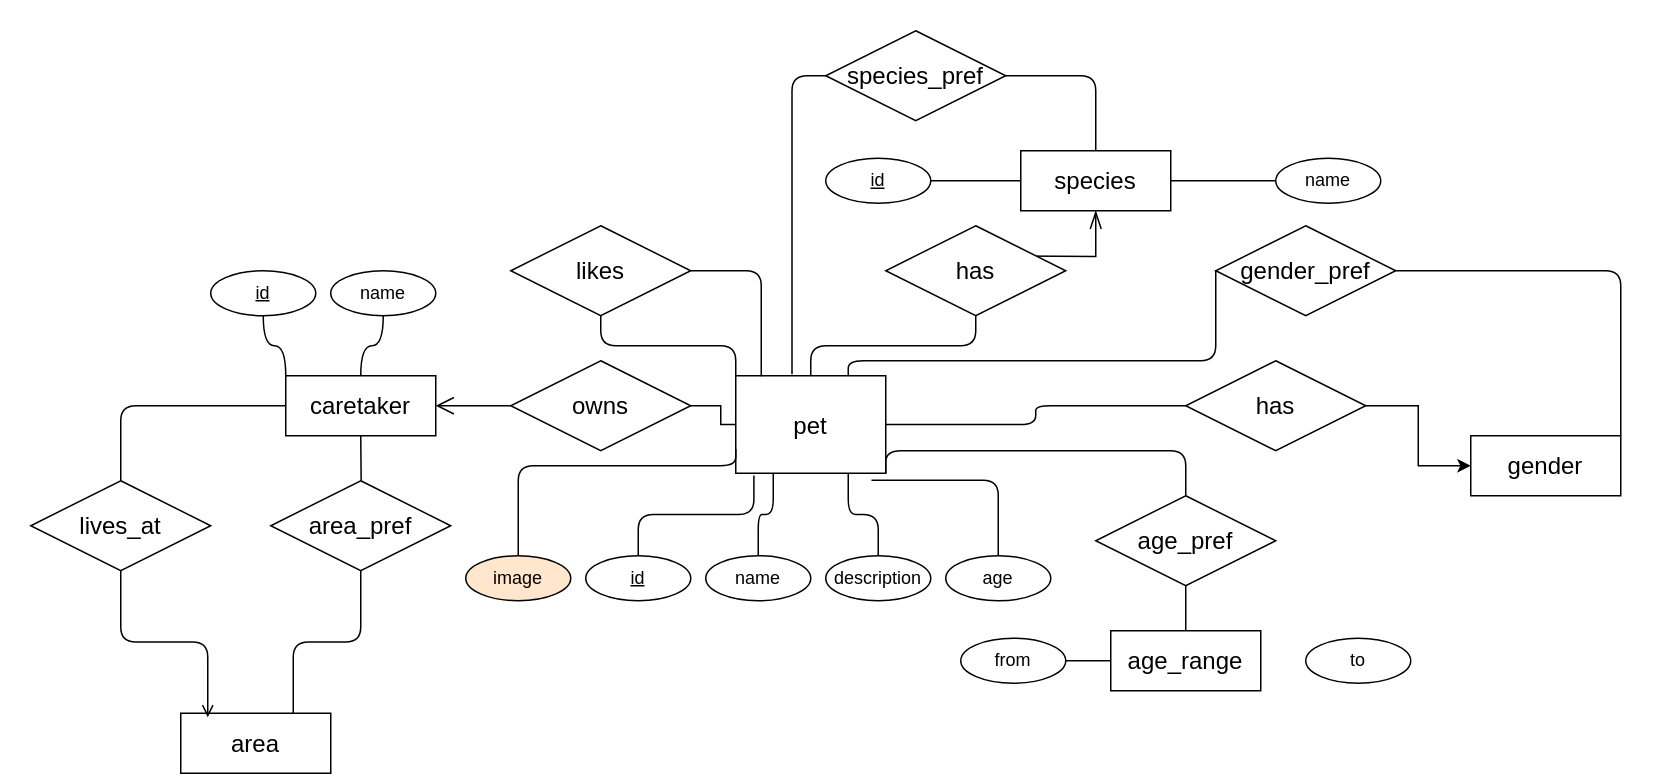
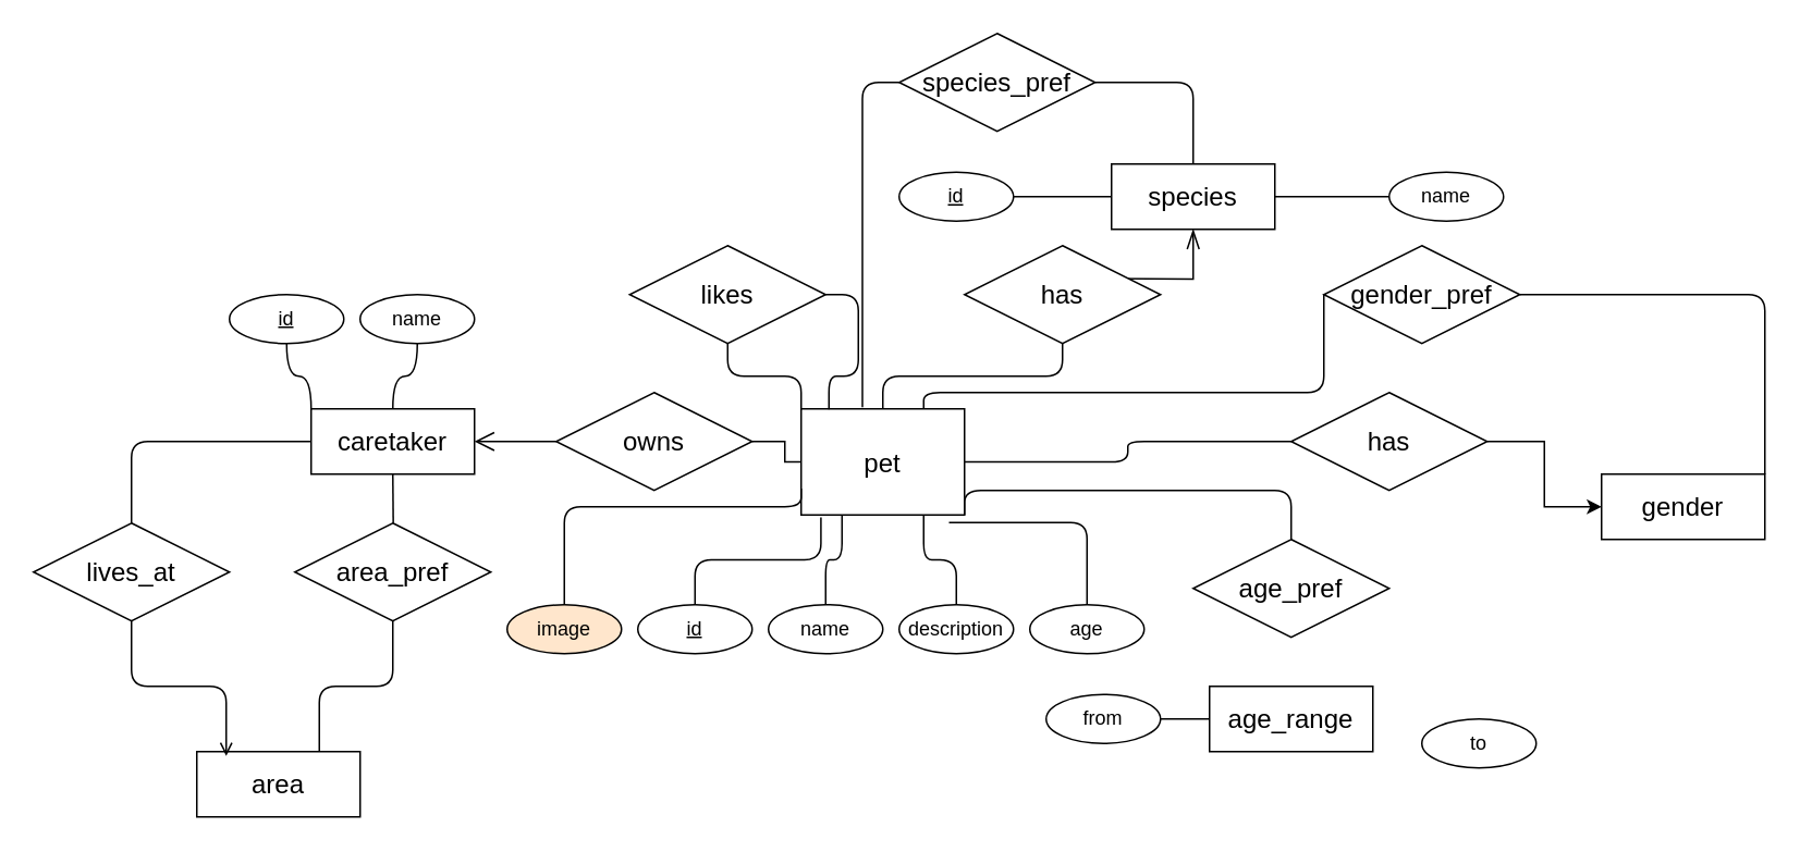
- <mxCell id="47" value="likes" style="shape=rhombus;perimeter=rhombusPerimeter;whiteSpace=wrap;html=1;align=center;fontSize=16;" vertex="1" parent="1"><mxGeometry x="340" y="150" width="120" height="60" as="geometry" /></mxCell>
+ <mxCell id="47" value="likes" style="shape=rhombus;perimeter=rhombusPerimeter;whiteSpace=wrap;html=1;align=center;fontSize=16;" vertex="1" parent="1"><mxGeometry x="385" y="150" width="120" height="60" as="geometry" /></mxCell>
- <mxCell id="44" style="edgeStyle=orthogonalEdgeStyle;rounded=1;orthogonalLoop=1;jettySize=auto;html=1;exitX=0.5;exitY=1;exitDx=0;exitDy=0;entryX=0.5;entryY=0;entryDx=0;entryDy=0;curved=0;endArrow=none;startFill=0;" edge="1" parent="1" source="45" target="43"><mxGeometry relative="1" as="geometry" /></mxCell>
- <mxCell id="53" value="to" style="ellipse;whiteSpace=wrap;html=1;align=center;" vertex="1" parent="1"><mxGeometry x="870" y="425" width="70" height="30" as="geometry" /></mxCell>
+ <mxCell id="53" value="to" style="ellipse;whiteSpace=wrap;html=1;align=center;" vertex="1" parent="1"><mxGeometry x="870" y="440" width="70" height="30" as="geometry" /></mxCell>
- <mxCell id="36" value="area" style="whiteSpace=wrap;html=1;align=center;fontSize=16;" vertex="1" parent="1"><mxGeometry x="120" y="475" width="100" height="40" as="geometry" /></mxCell>
+ <mxCell id="36" value="area" style="whiteSpace=wrap;html=1;align=center;fontSize=16;" vertex="1" parent="1"><mxGeometry x="120" y="460" width="100" height="40" as="geometry" /></mxCell>
